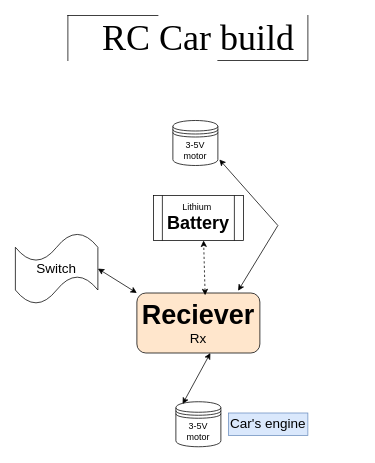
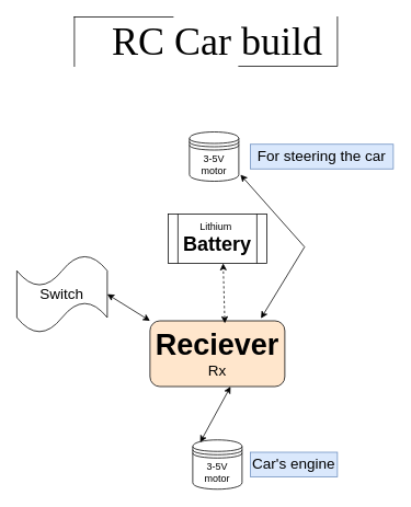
+ <mxCell id="14" value="&lt;font style=&quot;font-size: 18px;&quot;&gt;For steering the car&lt;/font&gt;" style="text;html=1;strokeColor=#6c8ebf;fillColor=#dae8fc;align=center;verticalAlign=middle;whiteSpace=wrap;rounded=0;" vertex="1" parent="1"><mxGeometry x="304" y="175" width="174" height="30" as="geometry" /></mxCell>
